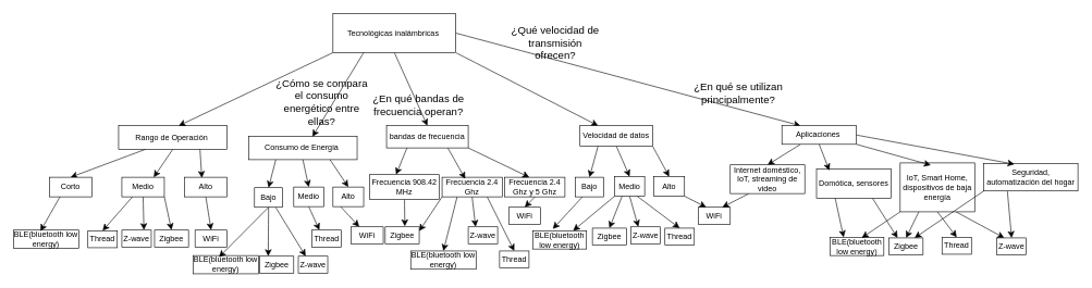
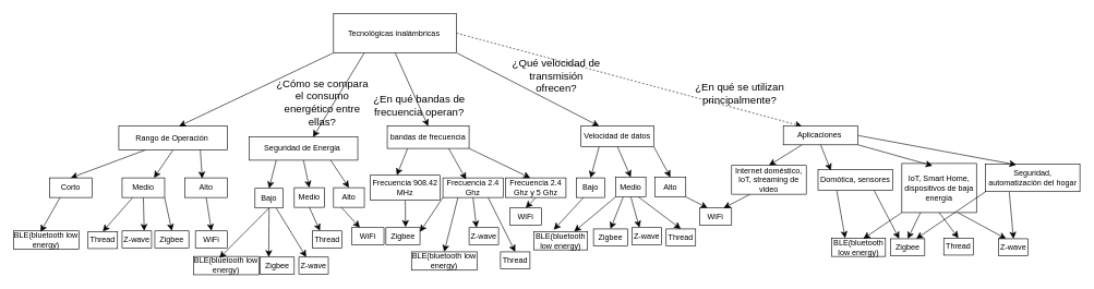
- <mxCell id="80" value=" ¿Qué velocidad de transmisión ofrecen?" style="text;html=1;align=center;verticalAlign=middle;whiteSpace=wrap;rounded=0;fontSize=16;" vertex="1" parent="1"><mxGeometry x="778" y="50" width="143" height="30" as="geometry" /></mxCell>
+ <mxCell id="80" value=" ¿Qué velocidad de transmisión ofrecen?" style="text;html=1;align=center;verticalAlign=middle;whiteSpace=wrap;rounded=0;fontSize=16;" vertex="1" parent="1"><mxGeometry x="778" y="100" width="143" height="30" as="geometry" /></mxCell>
- <mxCell id="4" style="edgeStyle=none;curved=1;rounded=0;orthogonalLoop=1;jettySize=auto;html=1;exitX=1;exitY=0.5;exitDx=0;exitDy=0;entryX=0.25;entryY=0;entryDx=0;entryDy=0;fontSize=12;startSize=8;endSize=8;" edge="1" parent="1" source="5" target="83"><mxGeometry relative="1" as="geometry" /></mxCell>
+ <mxCell id="4" style="edgeStyle=none;curved=1;rounded=0;orthogonalLoop=1;jettySize=auto;html=1;exitX=1;exitY=0.5;exitDx=0;exitDy=0;entryX=0.25;entryY=0;entryDx=0;entryDy=0;fontSize=12;startSize=8;endSize=8;dashed=1;" edge="1" parent="1" source="5" target="83"><mxGeometry relative="1" as="geometry" /></mxCell>
- <mxCell id="9" value="Consumo de Energia&amp;nbsp;" style="rounded=0;whiteSpace=wrap;html=1;" parent="1" vertex="1"><mxGeometry x="380" y="208" width="166" height="36" as="geometry" /></mxCell>
+ <mxCell id="9" value="Seguridad de Energia&amp;nbsp;" style="rounded=0;whiteSpace=wrap;html=1;" parent="1" vertex="1"><mxGeometry x="380" y="208" width="166" height="36" as="geometry" /></mxCell>
- <mxCell id="88" value="Domótica, sensores" style="rounded=0;whiteSpace=wrap;html=1;" vertex="1" parent="1"><mxGeometry x="1249" y="258" width="114" height="45" as="geometry" /></mxCell>
+ <mxCell id="88" value="Domótica, sensores" style="rounded=0;whiteSpace=wrap;html=1;" vertex="1" parent="1"><mxGeometry x="1249" y="258" width="114" height="32" as="geometry" /></mxCell>
